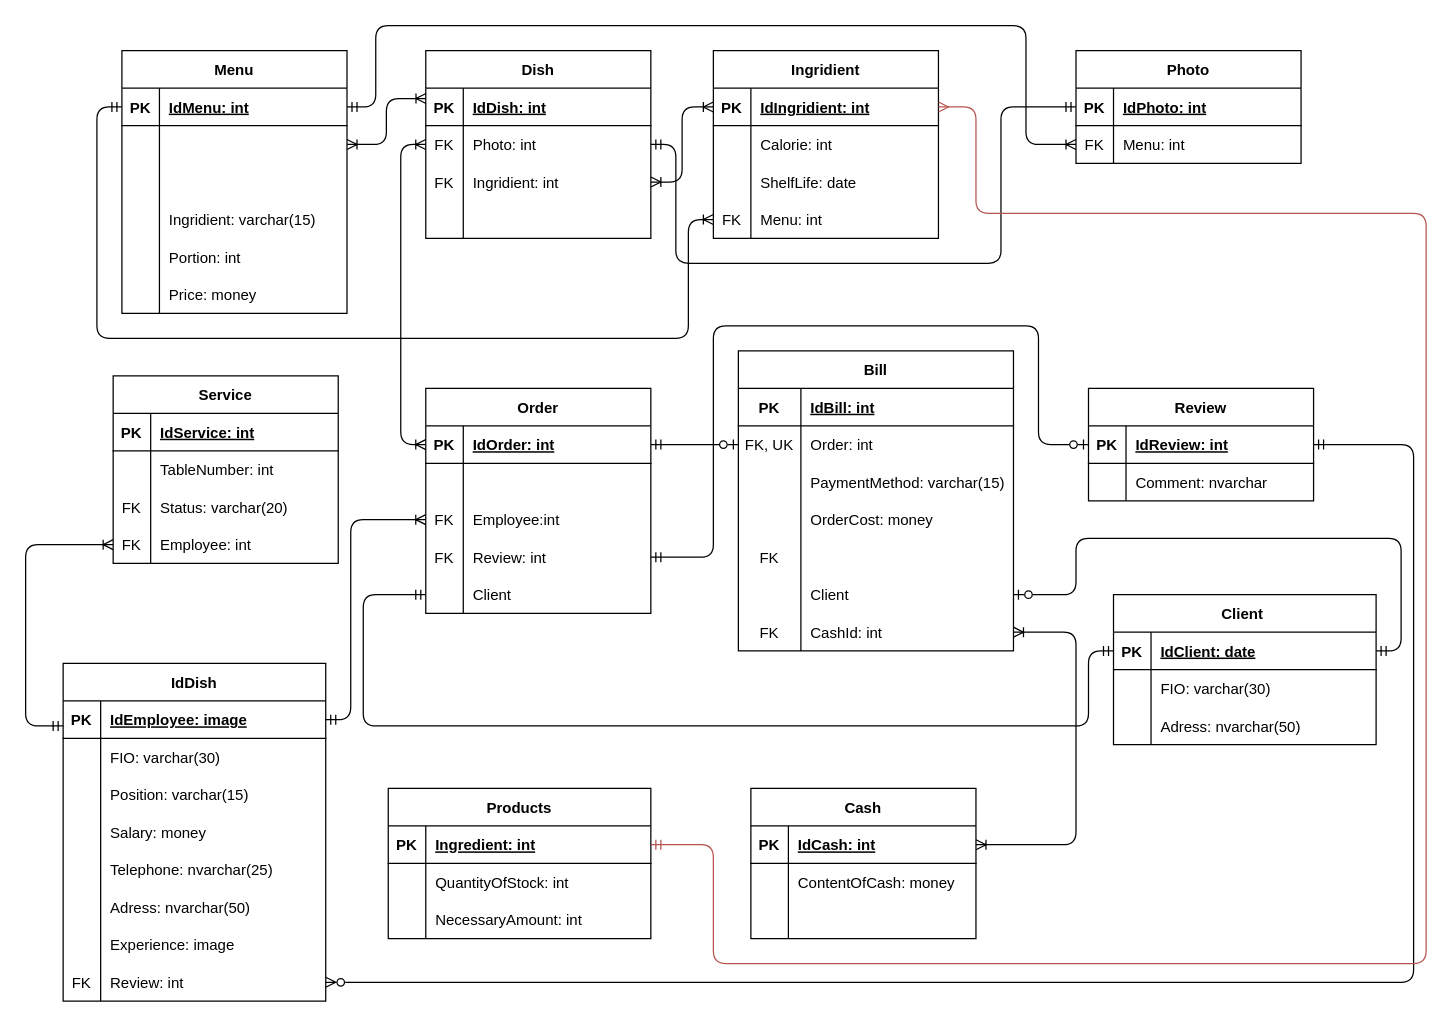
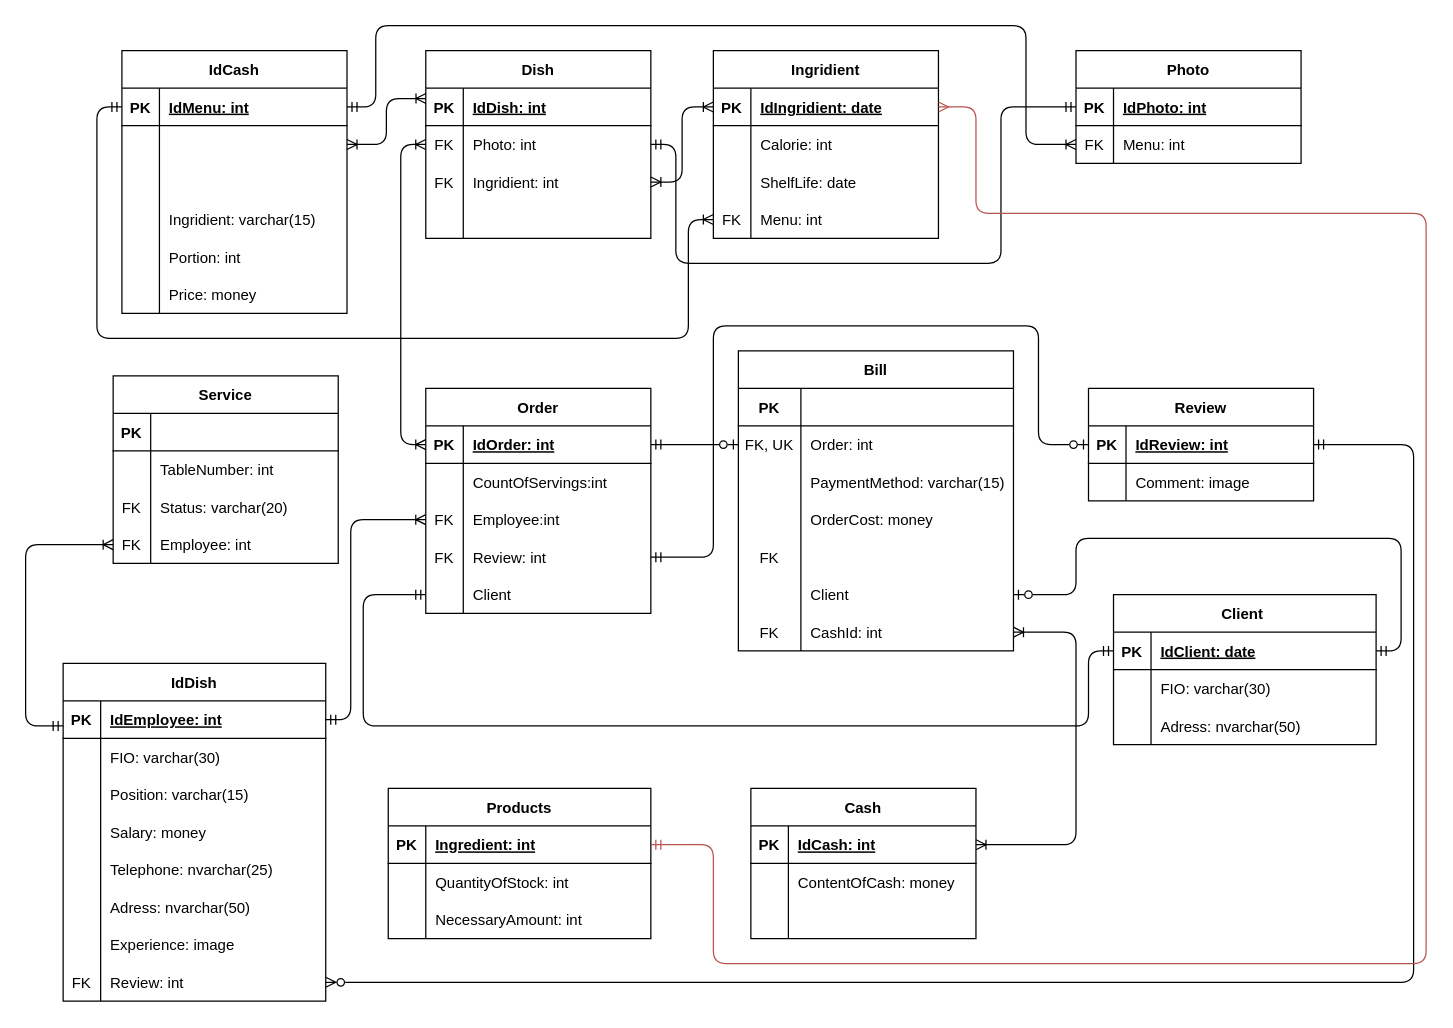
- <mxCell id="2" value="Menu" style="shape=table;startSize=30;container=1;collapsible=1;childLayout=tableLayout;fixedRows=1;rowLines=0;fontStyle=1;align=center;resizeLast=1;" parent="1" vertex="1"><mxGeometry x="97" y="40" width="180" height="210" as="geometry" /></mxCell>
+ <mxCell id="2" value="IdCash" style="shape=table;startSize=30;container=1;collapsible=1;childLayout=tableLayout;fixedRows=1;rowLines=0;fontStyle=1;align=center;resizeLast=1;" parent="1" vertex="1"><mxGeometry x="97" y="40" width="180" height="210" as="geometry" /></mxCell>
- <mxCell id="105" value="IdIngridient: int" style="shape=partialRectangle;connectable=0;fillColor=none;top=0;left=0;bottom=0;right=0;align=left;spacingLeft=6;fontStyle=5;overflow=hidden;" parent="103" vertex="1"><mxGeometry x="30" width="150" height="30" as="geometry"><mxRectangle width="150" height="30" as="alternateBounds" /></mxGeometry></mxCell>
+ <mxCell id="105" value="IdIngridient: date" style="shape=partialRectangle;connectable=0;fillColor=none;top=0;left=0;bottom=0;right=0;align=left;spacingLeft=6;fontStyle=5;overflow=hidden;" parent="103" vertex="1"><mxGeometry x="30" width="150" height="30" as="geometry"><mxRectangle width="150" height="30" as="alternateBounds" /></mxGeometry></mxCell>
- <mxCell id="45" value="IdBill: int" style="shape=partialRectangle;connectable=0;fillColor=none;top=0;left=0;bottom=0;right=0;align=left;spacingLeft=6;fontStyle=5;overflow=hidden;" parent="43" vertex="1"><mxGeometry x="50" width="170" height="30" as="geometry"><mxRectangle width="170" height="30" as="alternateBounds" /></mxGeometry></mxCell>
- <mxCell id="22" value="IdService: int" style="shape=partialRectangle;connectable=0;fillColor=none;top=0;left=0;bottom=0;right=0;align=left;spacingLeft=6;fontStyle=5;overflow=hidden;" parent="20" vertex="1"><mxGeometry x="30" width="150" height="30" as="geometry"><mxRectangle width="150" height="30" as="alternateBounds" /></mxGeometry></mxCell>
+ <mxCell id="121" value="CountOfServings:int" style="shape=partialRectangle;connectable=0;fillColor=none;top=0;left=0;bottom=0;right=0;align=left;spacingLeft=6;overflow=hidden;" parent="119" vertex="1"><mxGeometry x="30" width="150" height="30" as="geometry"><mxRectangle width="150" height="30" as="alternateBounds" /></mxGeometry></mxCell>
- <mxCell id="69" value="Comment: nvarchar" style="shape=partialRectangle;connectable=0;fillColor=none;top=0;left=0;bottom=0;right=0;align=left;spacingLeft=6;overflow=hidden;" parent="67" vertex="1"><mxGeometry x="30" width="150" height="30" as="geometry"><mxRectangle width="150" height="30" as="alternateBounds" /></mxGeometry></mxCell>
+ <mxCell id="69" value="Comment: image" style="shape=partialRectangle;connectable=0;fillColor=none;top=0;left=0;bottom=0;right=0;align=left;spacingLeft=6;overflow=hidden;" parent="67" vertex="1"><mxGeometry x="30" width="150" height="30" as="geometry"><mxRectangle width="150" height="30" as="alternateBounds" /></mxGeometry></mxCell>
- <mxCell id="73" value="IdEmployee: image" style="shape=partialRectangle;connectable=0;fillColor=none;top=0;left=0;bottom=0;right=0;align=left;spacingLeft=6;fontStyle=5;overflow=hidden;" parent="71" vertex="1"><mxGeometry x="30" width="180" height="30" as="geometry"><mxRectangle width="180" height="30" as="alternateBounds" /></mxGeometry></mxCell>
+ <mxCell id="73" value="IdEmployee: int" style="shape=partialRectangle;connectable=0;fillColor=none;top=0;left=0;bottom=0;right=0;align=left;spacingLeft=6;fontStyle=5;overflow=hidden;" parent="71" vertex="1"><mxGeometry x="30" width="180" height="30" as="geometry"><mxRectangle width="180" height="30" as="alternateBounds" /></mxGeometry></mxCell>
